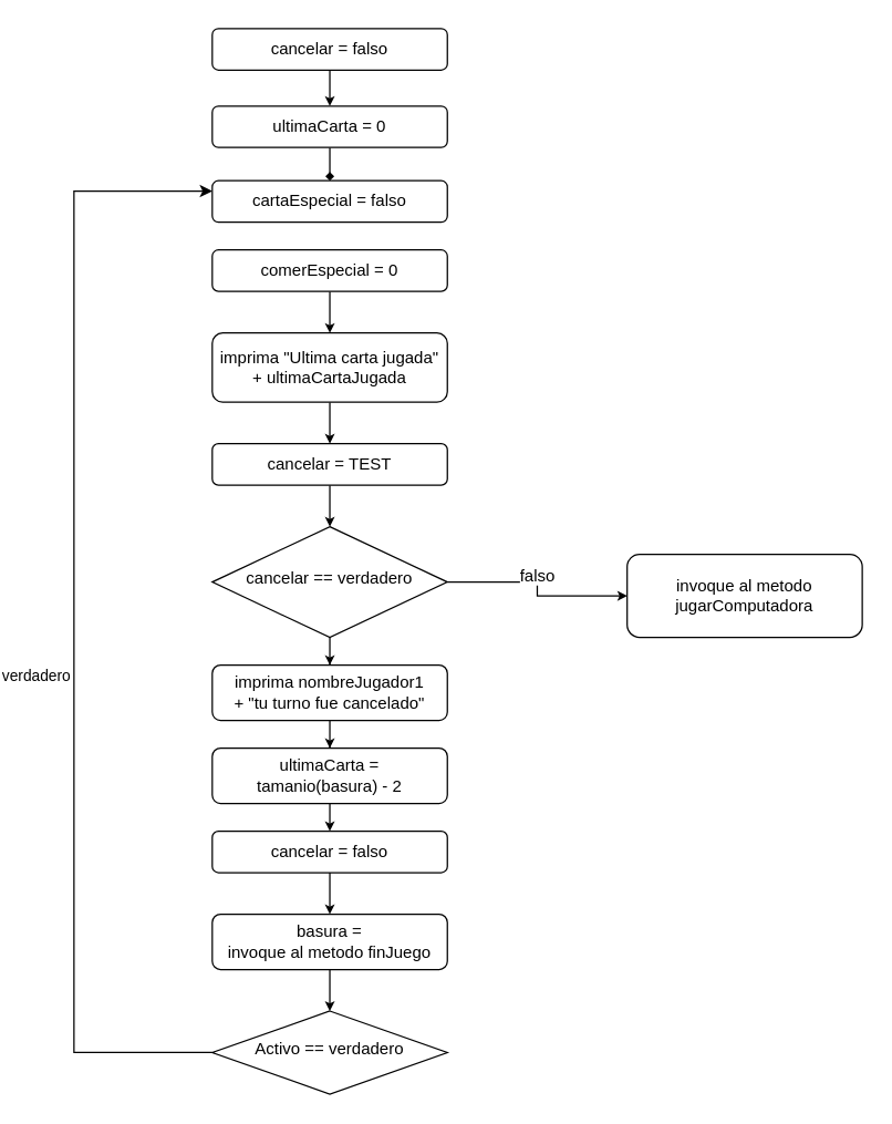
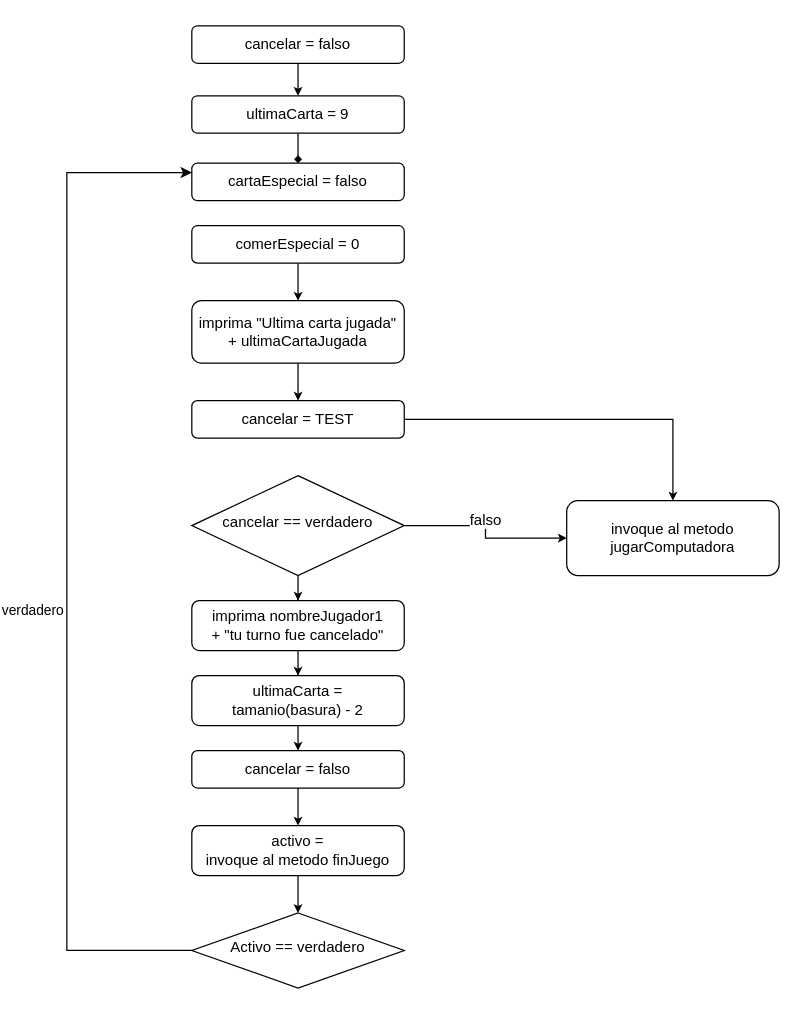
- <mxCell id="10" value="ultimaCarta = 0" style="rounded=1;whiteSpace=wrap;html=1;fontSize=12;glass=0;strokeWidth=1;shadow=0;" vertex="1" parent="1"><mxGeometry x="120" y="76" width="170" height="30" as="geometry" /></mxCell>
+ <mxCell id="10" value="ultimaCarta = 9" style="rounded=1;whiteSpace=wrap;html=1;fontSize=12;glass=0;strokeWidth=1;shadow=0;" vertex="1" parent="1"><mxGeometry x="120" y="76" width="170" height="30" as="geometry" /></mxCell>
- <mxCell id="16" style="edgeStyle=orthogonalEdgeStyle;rounded=0;orthogonalLoop=1;jettySize=auto;html=1;endSize=4;startSize=4;" edge="1" parent="1" source="17" target="20"><mxGeometry relative="1" as="geometry" /></mxCell>
+ <mxCell id="16" style="edgeStyle=orthogonalEdgeStyle;rounded=0;orthogonalLoop=1;jettySize=auto;html=1;endSize=4;startSize=4;" edge="1" parent="1" source="17" target="21"><mxGeometry relative="1" as="geometry" /></mxCell>
- <mxCell id="8" value="basura = &lt;br&gt;invoque al metodo finJuego" style="rounded=1;whiteSpace=wrap;html=1;fontSize=12;glass=0;strokeWidth=1;shadow=0;" vertex="1" parent="1"><mxGeometry x="120" y="660" width="170" height="40" as="geometry" /></mxCell>
+ <mxCell id="8" value="activo = &lt;br&gt;invoque al metodo finJuego" style="rounded=1;whiteSpace=wrap;html=1;fontSize=12;glass=0;strokeWidth=1;shadow=0;" vertex="1" parent="1"><mxGeometry x="120" y="660" width="170" height="40" as="geometry" /></mxCell>
